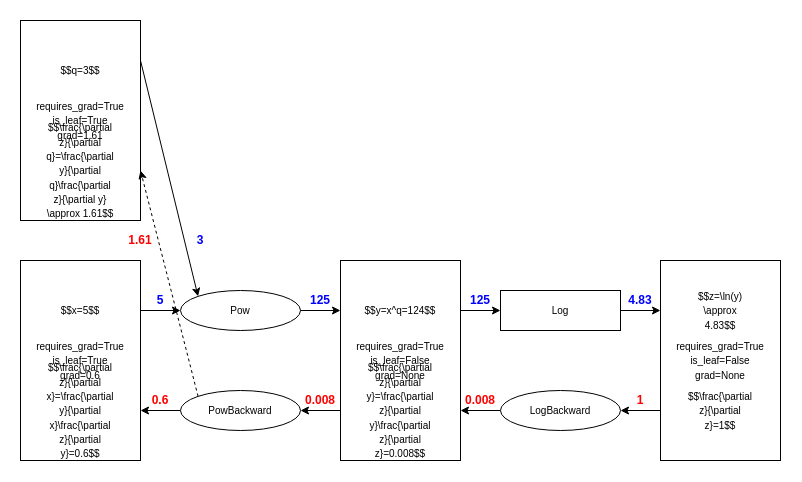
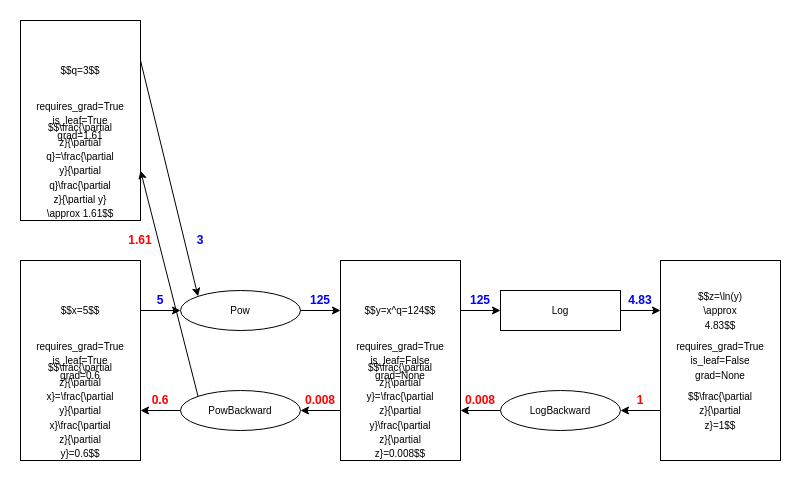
- <mxCell id="35" value="" style="endArrow=classic;html=1;exitX=0;exitY=0;exitDx=0;exitDy=0;entryX=1;entryY=0.75;entryDx=0;entryDy=0;dashed=1;" edge="1" parent="1" source="7" target="31"><mxGeometry width="50" height="50" relative="1" as="geometry"><mxPoint x="390" y="290" as="sourcePoint" /><mxPoint x="440" y="240" as="targetPoint" /></mxGeometry></mxCell>
+ <mxCell id="35" value="" style="endArrow=classic;html=1;exitX=0;exitY=0;exitDx=0;exitDy=0;entryX=1;entryY=0.75;entryDx=0;entryDy=0;" edge="1" parent="1" source="7" target="31"><mxGeometry width="50" height="50" relative="1" as="geometry"><mxPoint x="390" y="290" as="sourcePoint" /><mxPoint x="440" y="240" as="targetPoint" /></mxGeometry></mxCell>
